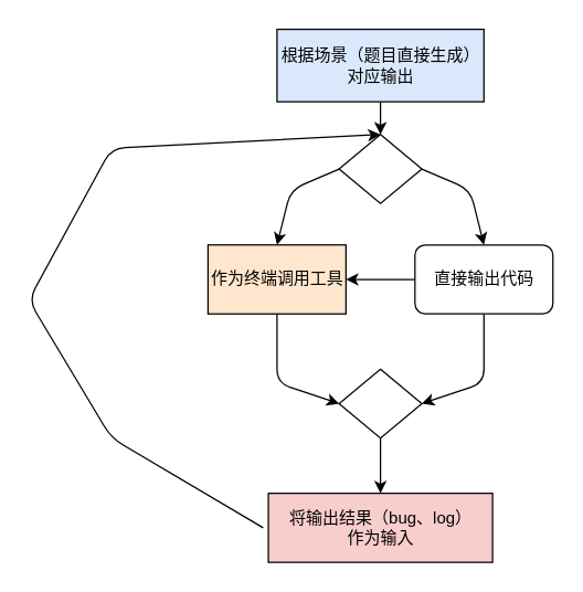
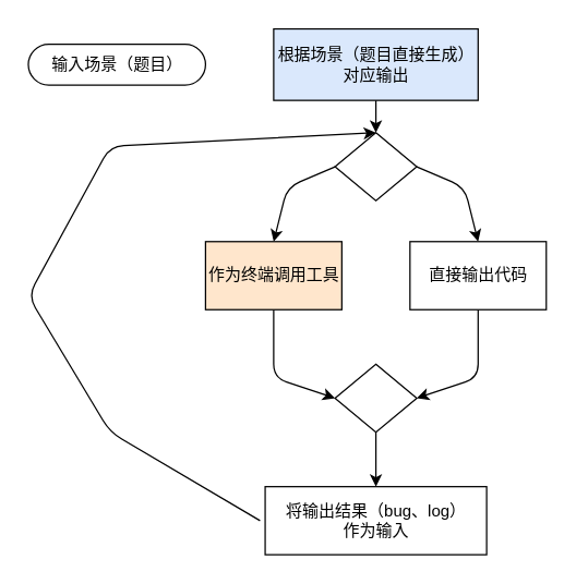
+ <mxCell id="2" value="输入场景（题目）" style="html=1;dashed=0;whitespace=wrap;shape=mxgraph.dfd.start" parent="1" vertex="1"><mxGeometry x="20" y="32" width="130" height="30" as="geometry" /></mxCell>
- <mxCell id="10" value="" style="edgeStyle=none;html=1;" edge="1" parent="1" source="12" target="9"><mxGeometry relative="1" as="geometry" /></mxCell>
- <mxCell id="12" value="直接输出代码" style="html=1;dashed=0;whitespace=wrap;fontFamily=Helvetica;rounded=1;" parent="1" vertex="1"><mxGeometry x="300" y="177" width="100" height="50" as="geometry" /></mxCell>
+ <mxCell id="12" value="直接输出代码" style="html=1;dashed=0;whitespace=wrap;fontFamily=Helvetica;" parent="1" vertex="1"><mxGeometry x="300" y="177" width="100" height="50" as="geometry" /></mxCell>
- <mxCell id="16" value="将输出结果（bug、log）&lt;br&gt;作为输入" style="html=1;dashed=0;whitespace=wrap;fillColor=#f8cecc;" vertex="1" parent="1"><mxGeometry x="193.75" y="357" width="162.5" height="50" as="geometry" /></mxCell>
+ <mxCell id="16" value="将输出结果（bug、log）&lt;br&gt;作为输入" style="html=1;dashed=0;whitespace=wrap;" vertex="1" parent="1"><mxGeometry x="193.75" y="357" width="162.5" height="50" as="geometry" /></mxCell>
